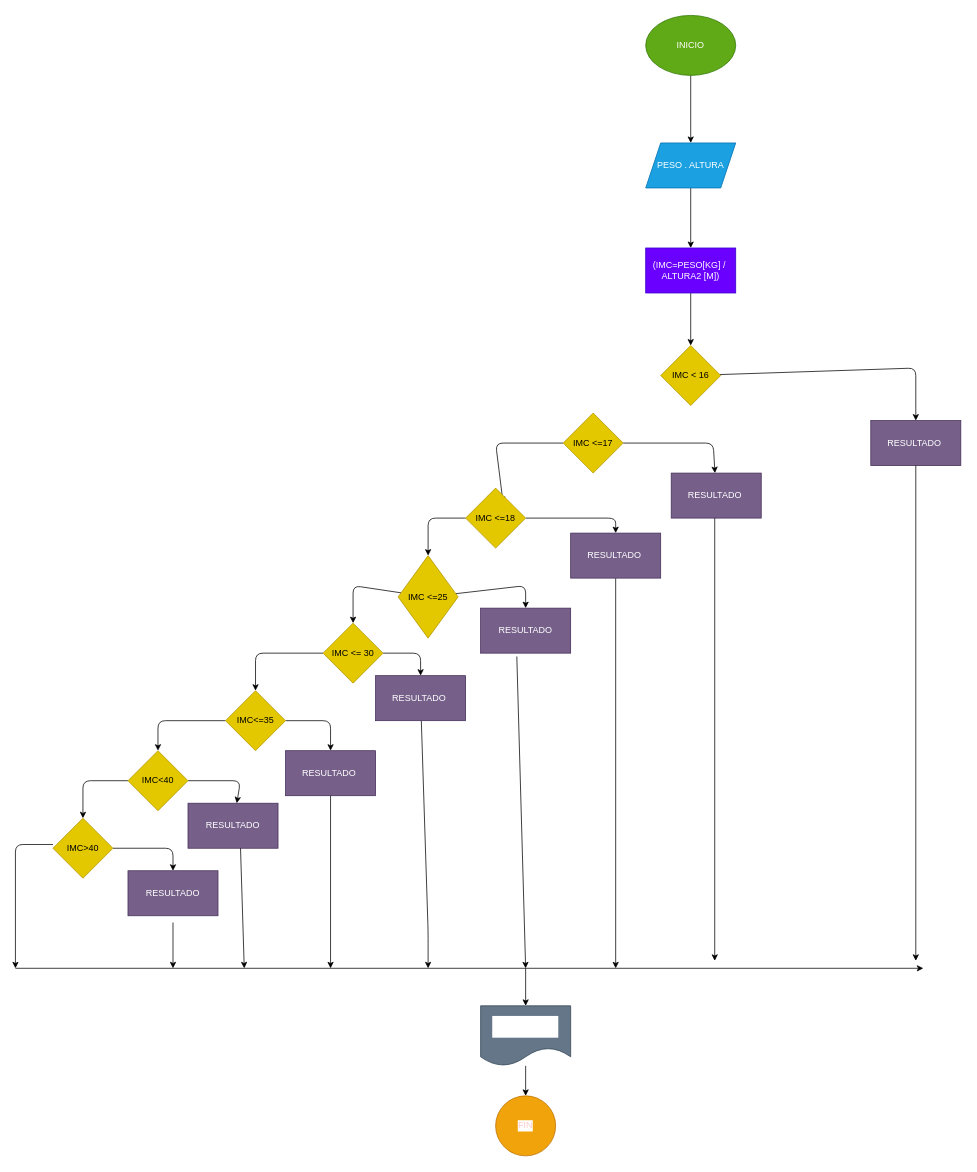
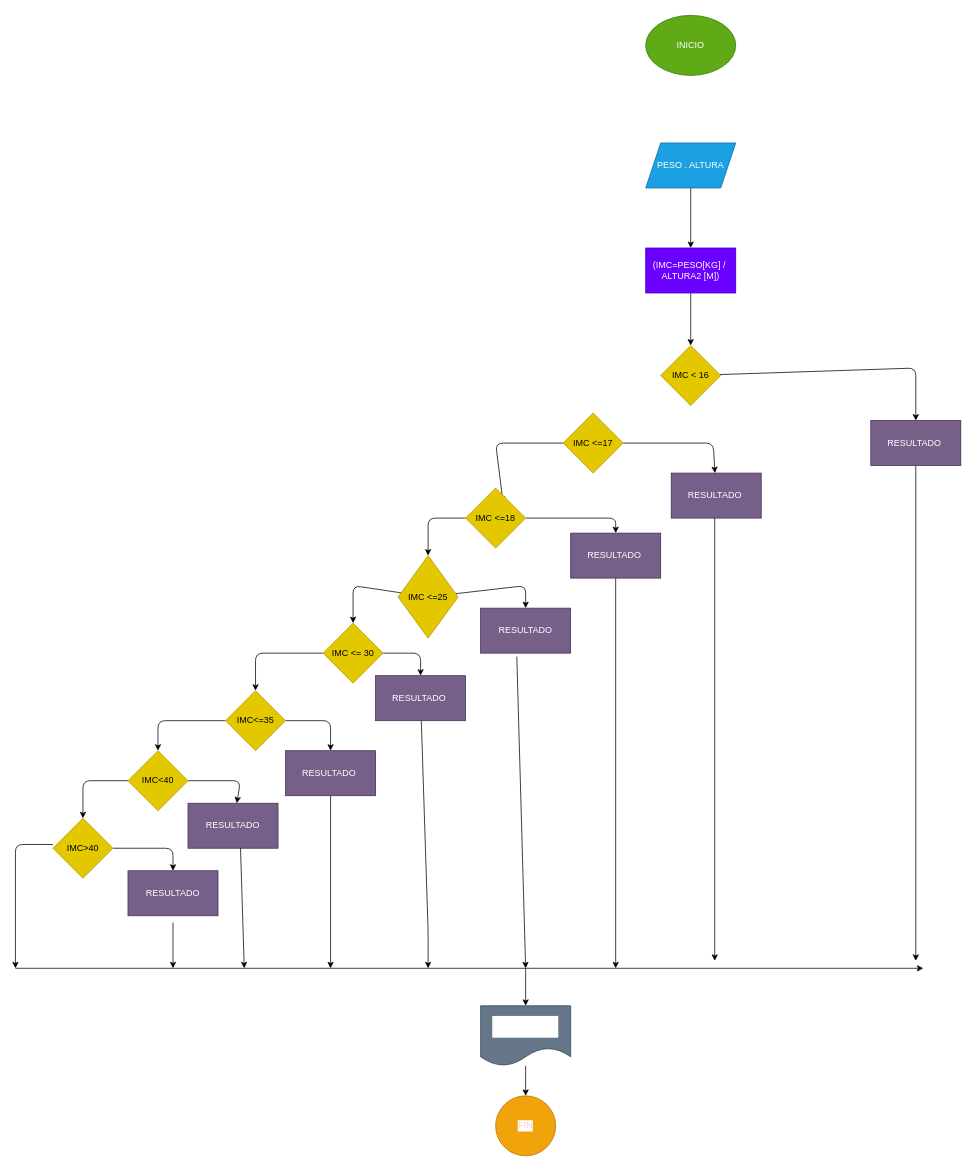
- <mxCell id="2" value="" style="edgeStyle=none;html=1;" edge="1" parent="1" source="3" target="5"><mxGeometry relative="1" as="geometry" /></mxCell>
